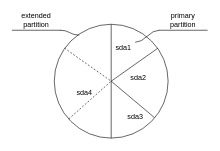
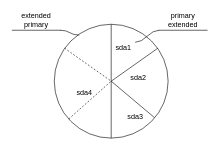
- <mxCell id="13" value="extended&lt;br&gt;partition" style="whiteSpace=wrap;html=1;shape=partialRectangle;top=0;left=0;bottom=1;right=0;points=[[0,1],[1,1]];fillColor=none;align=center;verticalAlign=bottom;routingCenterY=0.5;snapToPoint=1;recursiveResize=0;autosize=1;treeFolding=1;treeMoving=1;newEdgeStyle={&quot;edgeStyle&quot;:&quot;entityRelationEdgeStyle&quot;,&quot;startArrow&quot;:&quot;none&quot;,&quot;endArrow&quot;:&quot;none&quot;,&quot;segment&quot;:10,&quot;curved&quot;:1};" parent="1" vertex="1"><mxGeometry x="20" y="20" width="80" height="30" as="geometry" /></mxCell>
+ <mxCell id="13" value="extended&lt;br&gt;primary" style="whiteSpace=wrap;html=1;shape=partialRectangle;top=0;left=0;bottom=1;right=0;points=[[0,1],[1,1]];fillColor=none;align=center;verticalAlign=bottom;routingCenterY=0.5;snapToPoint=1;recursiveResize=0;autosize=1;treeFolding=1;treeMoving=1;newEdgeStyle={&quot;edgeStyle&quot;:&quot;entityRelationEdgeStyle&quot;,&quot;startArrow&quot;:&quot;none&quot;,&quot;endArrow&quot;:&quot;none&quot;,&quot;segment&quot;:10,&quot;curved&quot;:1};" parent="1" vertex="1"><mxGeometry x="20" y="20" width="80" height="30" as="geometry" /></mxCell>
- <mxCell id="11" value="primary&lt;br&gt;partition" style="whiteSpace=wrap;html=1;shape=partialRectangle;top=0;left=0;bottom=1;right=0;points=[[0,1],[1,1]];fillColor=none;align=center;verticalAlign=bottom;routingCenterY=0.5;snapToPoint=1;recursiveResize=0;autosize=1;treeFolding=1;treeMoving=1;newEdgeStyle={&quot;edgeStyle&quot;:&quot;entityRelationEdgeStyle&quot;,&quot;startArrow&quot;:&quot;none&quot;,&quot;endArrow&quot;:&quot;none&quot;,&quot;segment&quot;:10,&quot;curved&quot;:1};" parent="1" vertex="1"><mxGeometry x="265" y="20" width="80" height="30" as="geometry" /></mxCell>
+ <mxCell id="11" value="primary&lt;br&gt;extended" style="whiteSpace=wrap;html=1;shape=partialRectangle;top=0;left=0;bottom=1;right=0;points=[[0,1],[1,1]];fillColor=none;align=center;verticalAlign=bottom;routingCenterY=0.5;snapToPoint=1;recursiveResize=0;autosize=1;treeFolding=1;treeMoving=1;newEdgeStyle={&quot;edgeStyle&quot;:&quot;entityRelationEdgeStyle&quot;,&quot;startArrow&quot;:&quot;none&quot;,&quot;endArrow&quot;:&quot;none&quot;,&quot;segment&quot;:10,&quot;curved&quot;:1};" parent="1" vertex="1"><mxGeometry x="265" y="20" width="80" height="30" as="geometry" /></mxCell>
